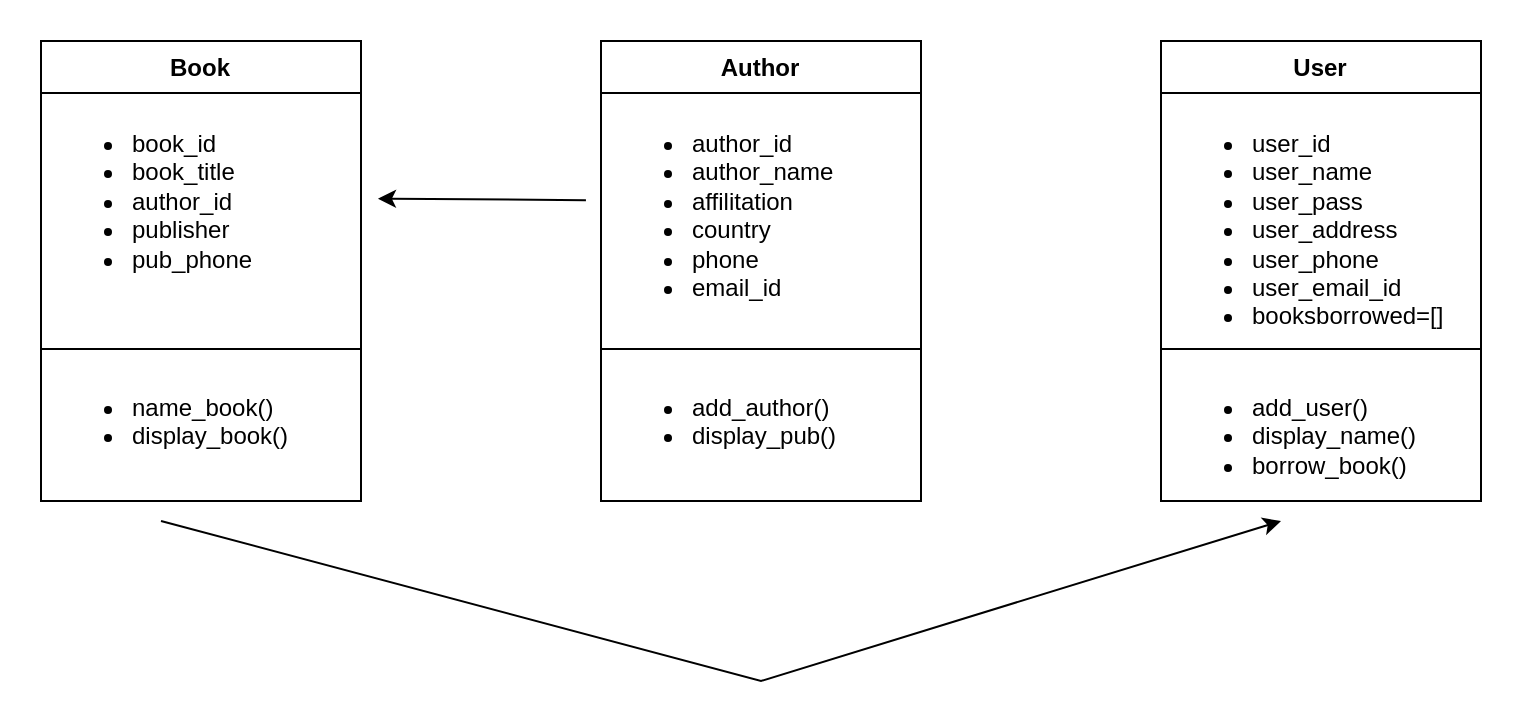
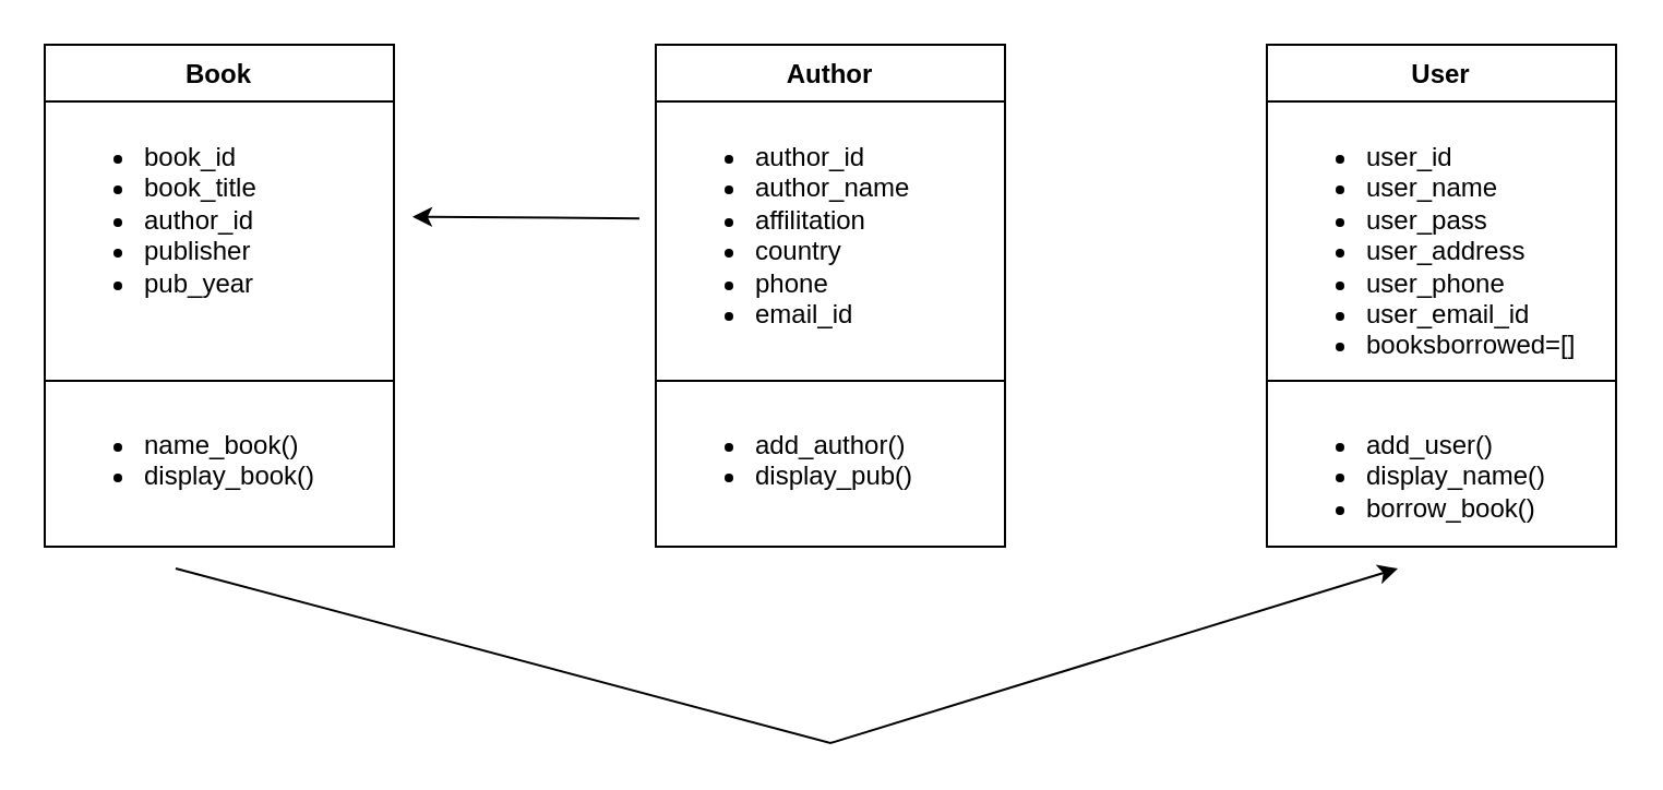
- <mxCell id="3" value="&lt;ul&gt;&lt;li&gt;book_id&lt;/li&gt;&lt;li&gt;book_title&lt;/li&gt;&lt;li&gt;author_id&lt;/li&gt;&lt;li&gt;publisher&lt;/li&gt;&lt;li&gt;pub_phone&lt;/li&gt;&lt;/ul&gt;" style="text;strokeColor=none;fillColor=none;align=left;verticalAlign=top;spacingLeft=4;spacingRight=4;overflow=hidden;rotatable=0;points=[[0,0.5],[1,0.5]];portConstraint=eastwest;whiteSpace=wrap;html=1;" vertex="1" parent="2"><mxGeometry y="26" width="160" height="124" as="geometry" /></mxCell>
+ <mxCell id="3" value="&lt;ul&gt;&lt;li&gt;book_id&lt;/li&gt;&lt;li&gt;book_title&lt;/li&gt;&lt;li&gt;author_id&lt;/li&gt;&lt;li&gt;publisher&lt;/li&gt;&lt;li&gt;pub_year&lt;/li&gt;&lt;/ul&gt;" style="text;strokeColor=none;fillColor=none;align=left;verticalAlign=top;spacingLeft=4;spacingRight=4;overflow=hidden;rotatable=0;points=[[0,0.5],[1,0.5]];portConstraint=eastwest;whiteSpace=wrap;html=1;" vertex="1" parent="2"><mxGeometry y="26" width="160" height="124" as="geometry" /></mxCell>
